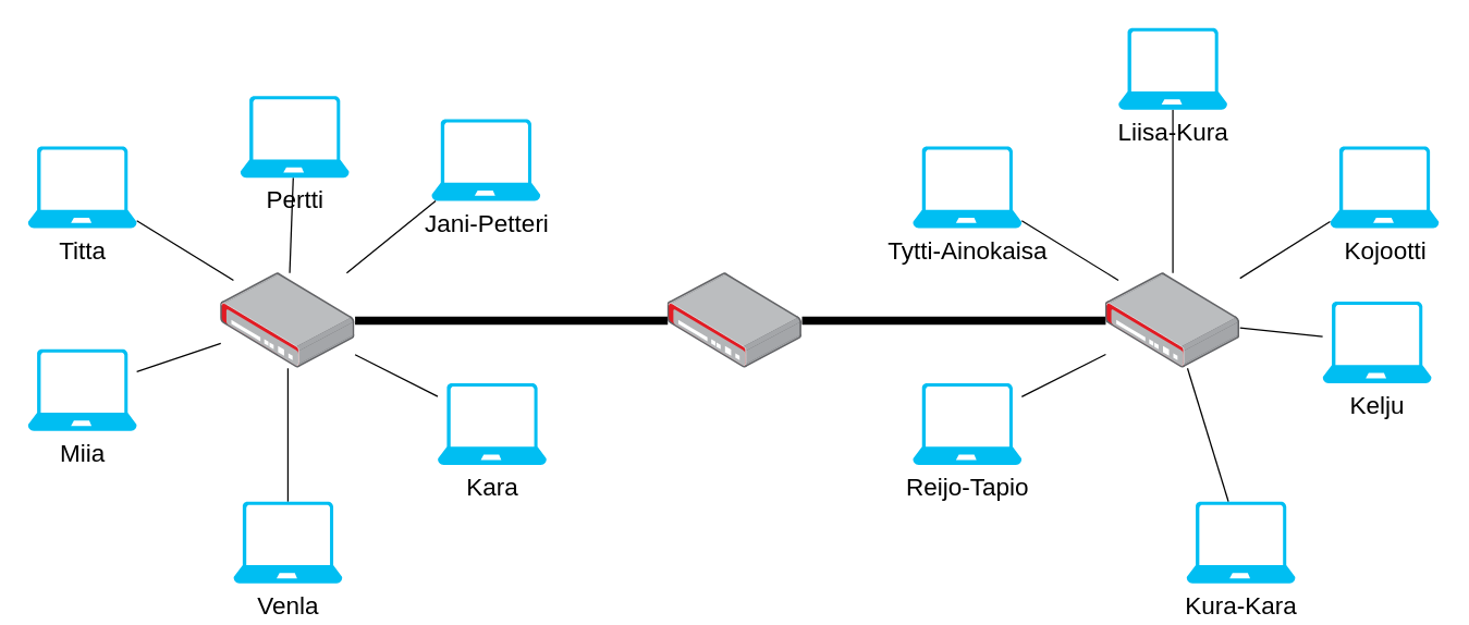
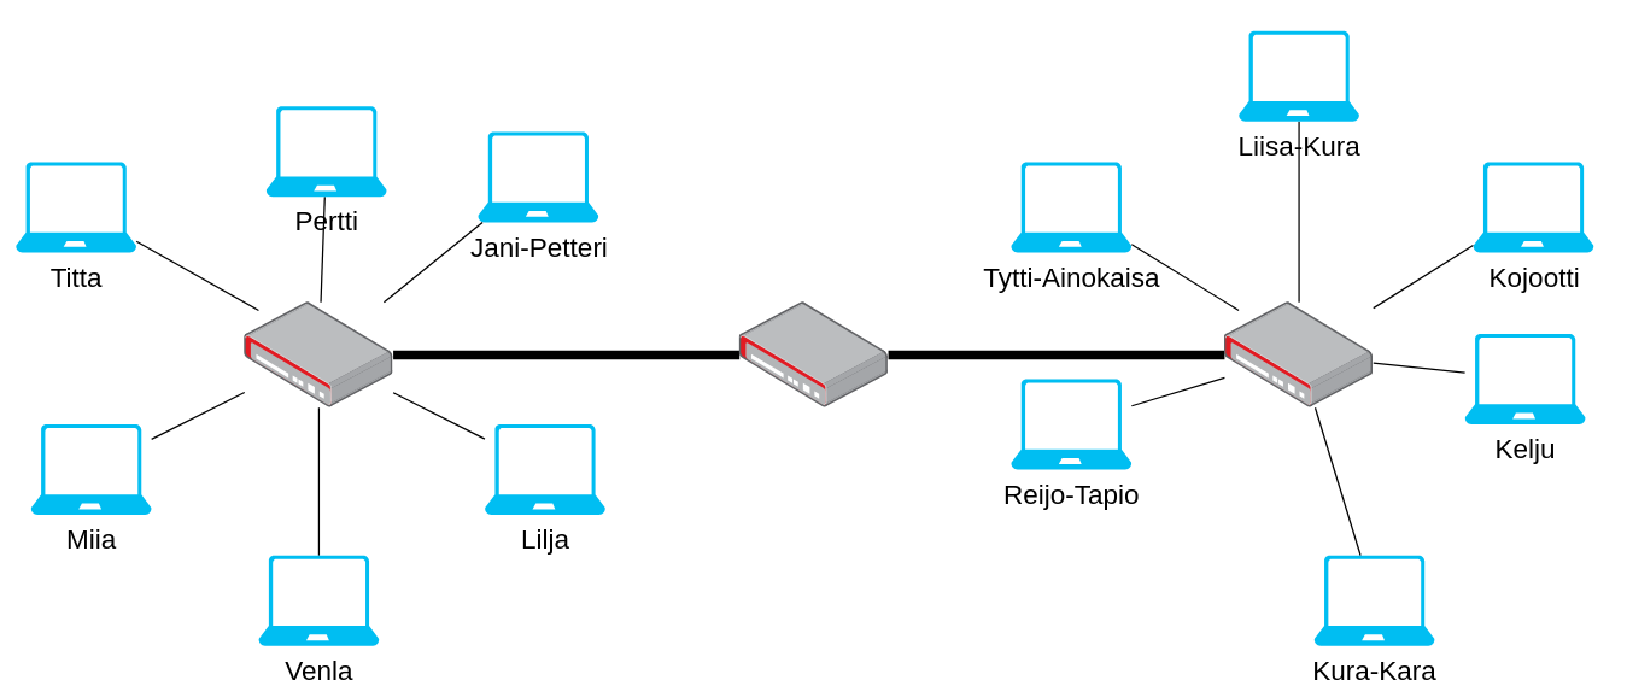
- <mxCell id="11" value="&lt;font style=&quot;font-size: 18px&quot;&gt;Titta&lt;/font&gt;" style="verticalLabelPosition=bottom;html=1;verticalAlign=top;align=center;strokeColor=none;fillColor=#00BEF2;shape=mxgraph.azure.laptop;pointerEvents=1;" parent="1" vertex="1"><mxGeometry x="20" y="107" width="80" height="60" as="geometry" /></mxCell>
+ <mxCell id="11" value="&lt;font style=&quot;font-size: 18px&quot;&gt;Titta&lt;/font&gt;" style="verticalLabelPosition=bottom;html=1;verticalAlign=top;align=center;strokeColor=none;fillColor=#00BEF2;shape=mxgraph.azure.laptop;pointerEvents=1;" parent="1" vertex="1"><mxGeometry x="10" y="107" width="80" height="60" as="geometry" /></mxCell>
- <mxCell id="13" value="&lt;font style=&quot;font-size: 18px&quot;&gt;Miia&lt;/font&gt;" style="verticalLabelPosition=bottom;html=1;verticalAlign=top;align=center;strokeColor=none;fillColor=#00BEF2;shape=mxgraph.azure.laptop;pointerEvents=1;" parent="1" vertex="1"><mxGeometry x="20" y="256" width="80" height="60" as="geometry" /></mxCell>
+ <mxCell id="13" value="&lt;font style=&quot;font-size: 18px&quot;&gt;Miia&lt;/font&gt;" style="verticalLabelPosition=bottom;html=1;verticalAlign=top;align=center;strokeColor=none;fillColor=#00BEF2;shape=mxgraph.azure.laptop;pointerEvents=1;" parent="1" vertex="1"><mxGeometry x="20" y="281" width="80" height="60" as="geometry" /></mxCell>
- <mxCell id="27" value="&lt;font style=&quot;font-size: 18px&quot;&gt;Reijo-Tapio&lt;/font&gt;" style="verticalLabelPosition=bottom;html=1;verticalAlign=top;align=center;strokeColor=none;fillColor=#00BEF2;shape=mxgraph.azure.laptop;pointerEvents=1;" parent="1" vertex="1"><mxGeometry x="670" y="281" width="80" height="60" as="geometry" /></mxCell>
+ <mxCell id="27" value="&lt;font style=&quot;font-size: 18px&quot;&gt;Reijo-Tapio&lt;/font&gt;" style="verticalLabelPosition=bottom;html=1;verticalAlign=top;align=center;strokeColor=none;fillColor=#00BEF2;shape=mxgraph.azure.laptop;pointerEvents=1;" parent="1" vertex="1"><mxGeometry x="670" y="251" width="80" height="60" as="geometry" /></mxCell>
- <mxCell id="5" value="&lt;font style=&quot;font-size: 18px&quot;&gt;Kara&lt;/font&gt;" style="verticalLabelPosition=bottom;html=1;verticalAlign=top;align=center;strokeColor=none;fillColor=#00BEF2;shape=mxgraph.azure.laptop;pointerEvents=1;" parent="1" vertex="1"><mxGeometry x="321" y="281" width="80" height="60" as="geometry" /></mxCell>
+ <mxCell id="5" value="&lt;font style=&quot;font-size: 18px&quot;&gt;Lilja&lt;/font&gt;" style="verticalLabelPosition=bottom;html=1;verticalAlign=top;align=center;strokeColor=none;fillColor=#00BEF2;shape=mxgraph.azure.laptop;pointerEvents=1;" parent="1" vertex="1"><mxGeometry x="321" y="281" width="80" height="60" as="geometry" /></mxCell>
